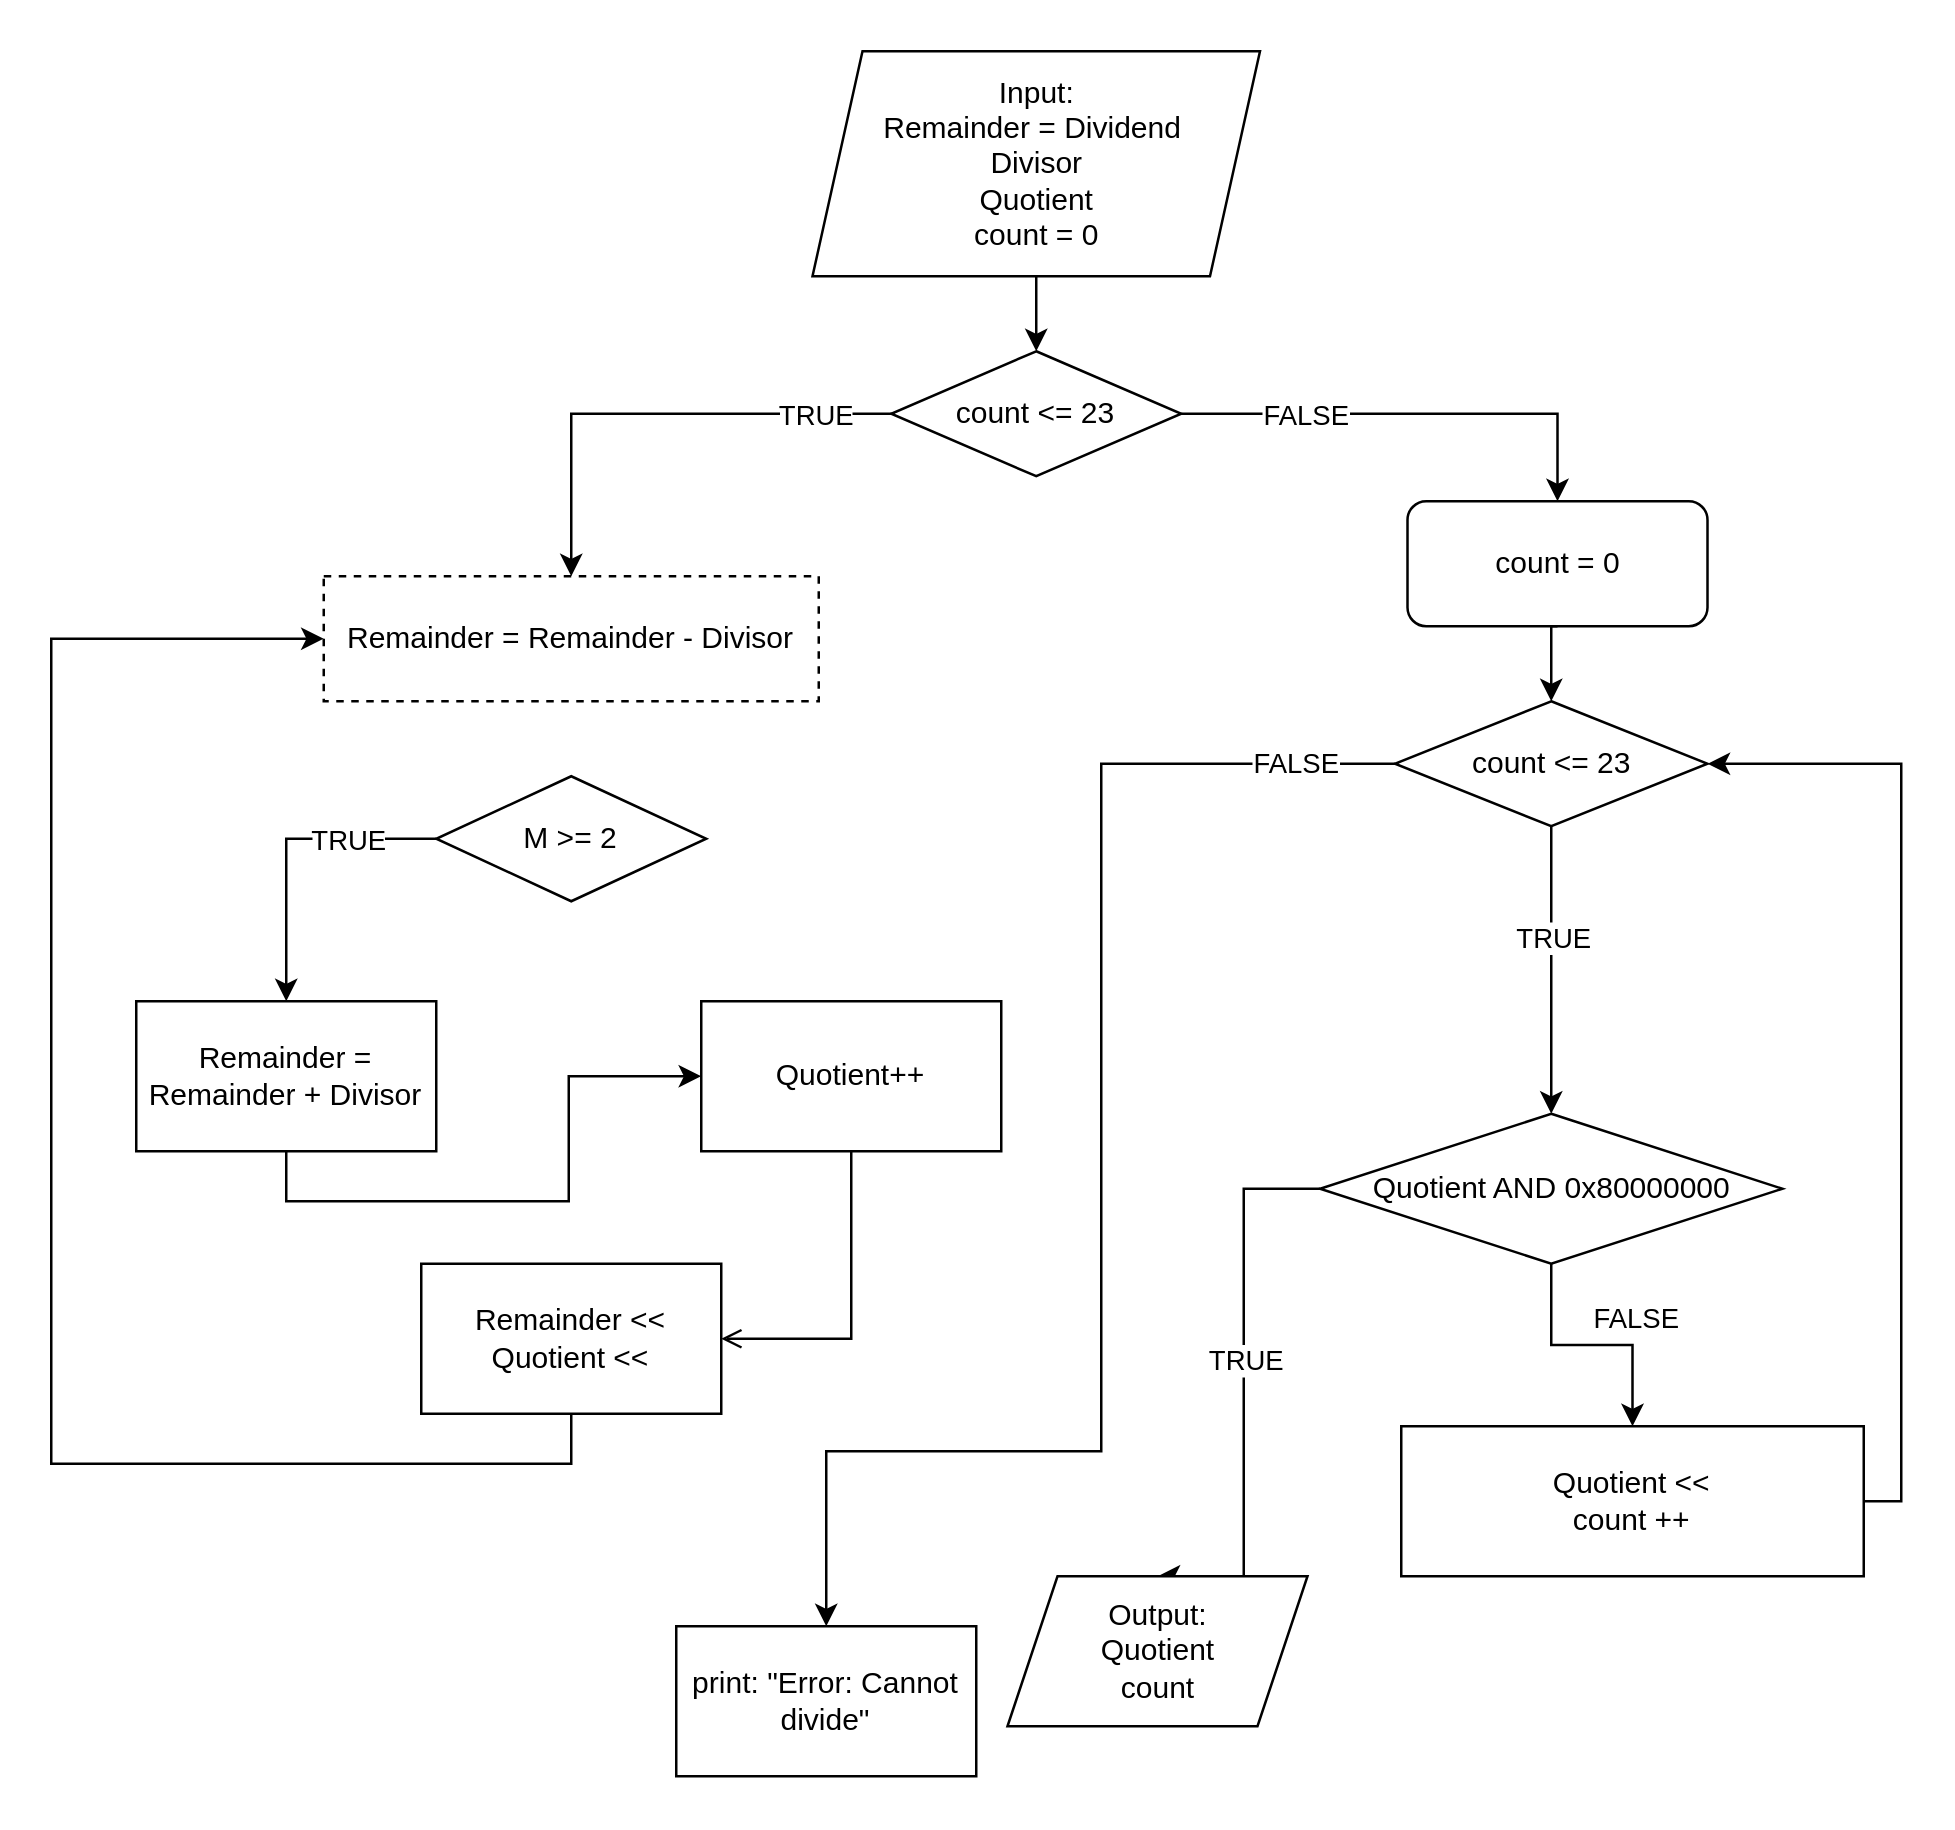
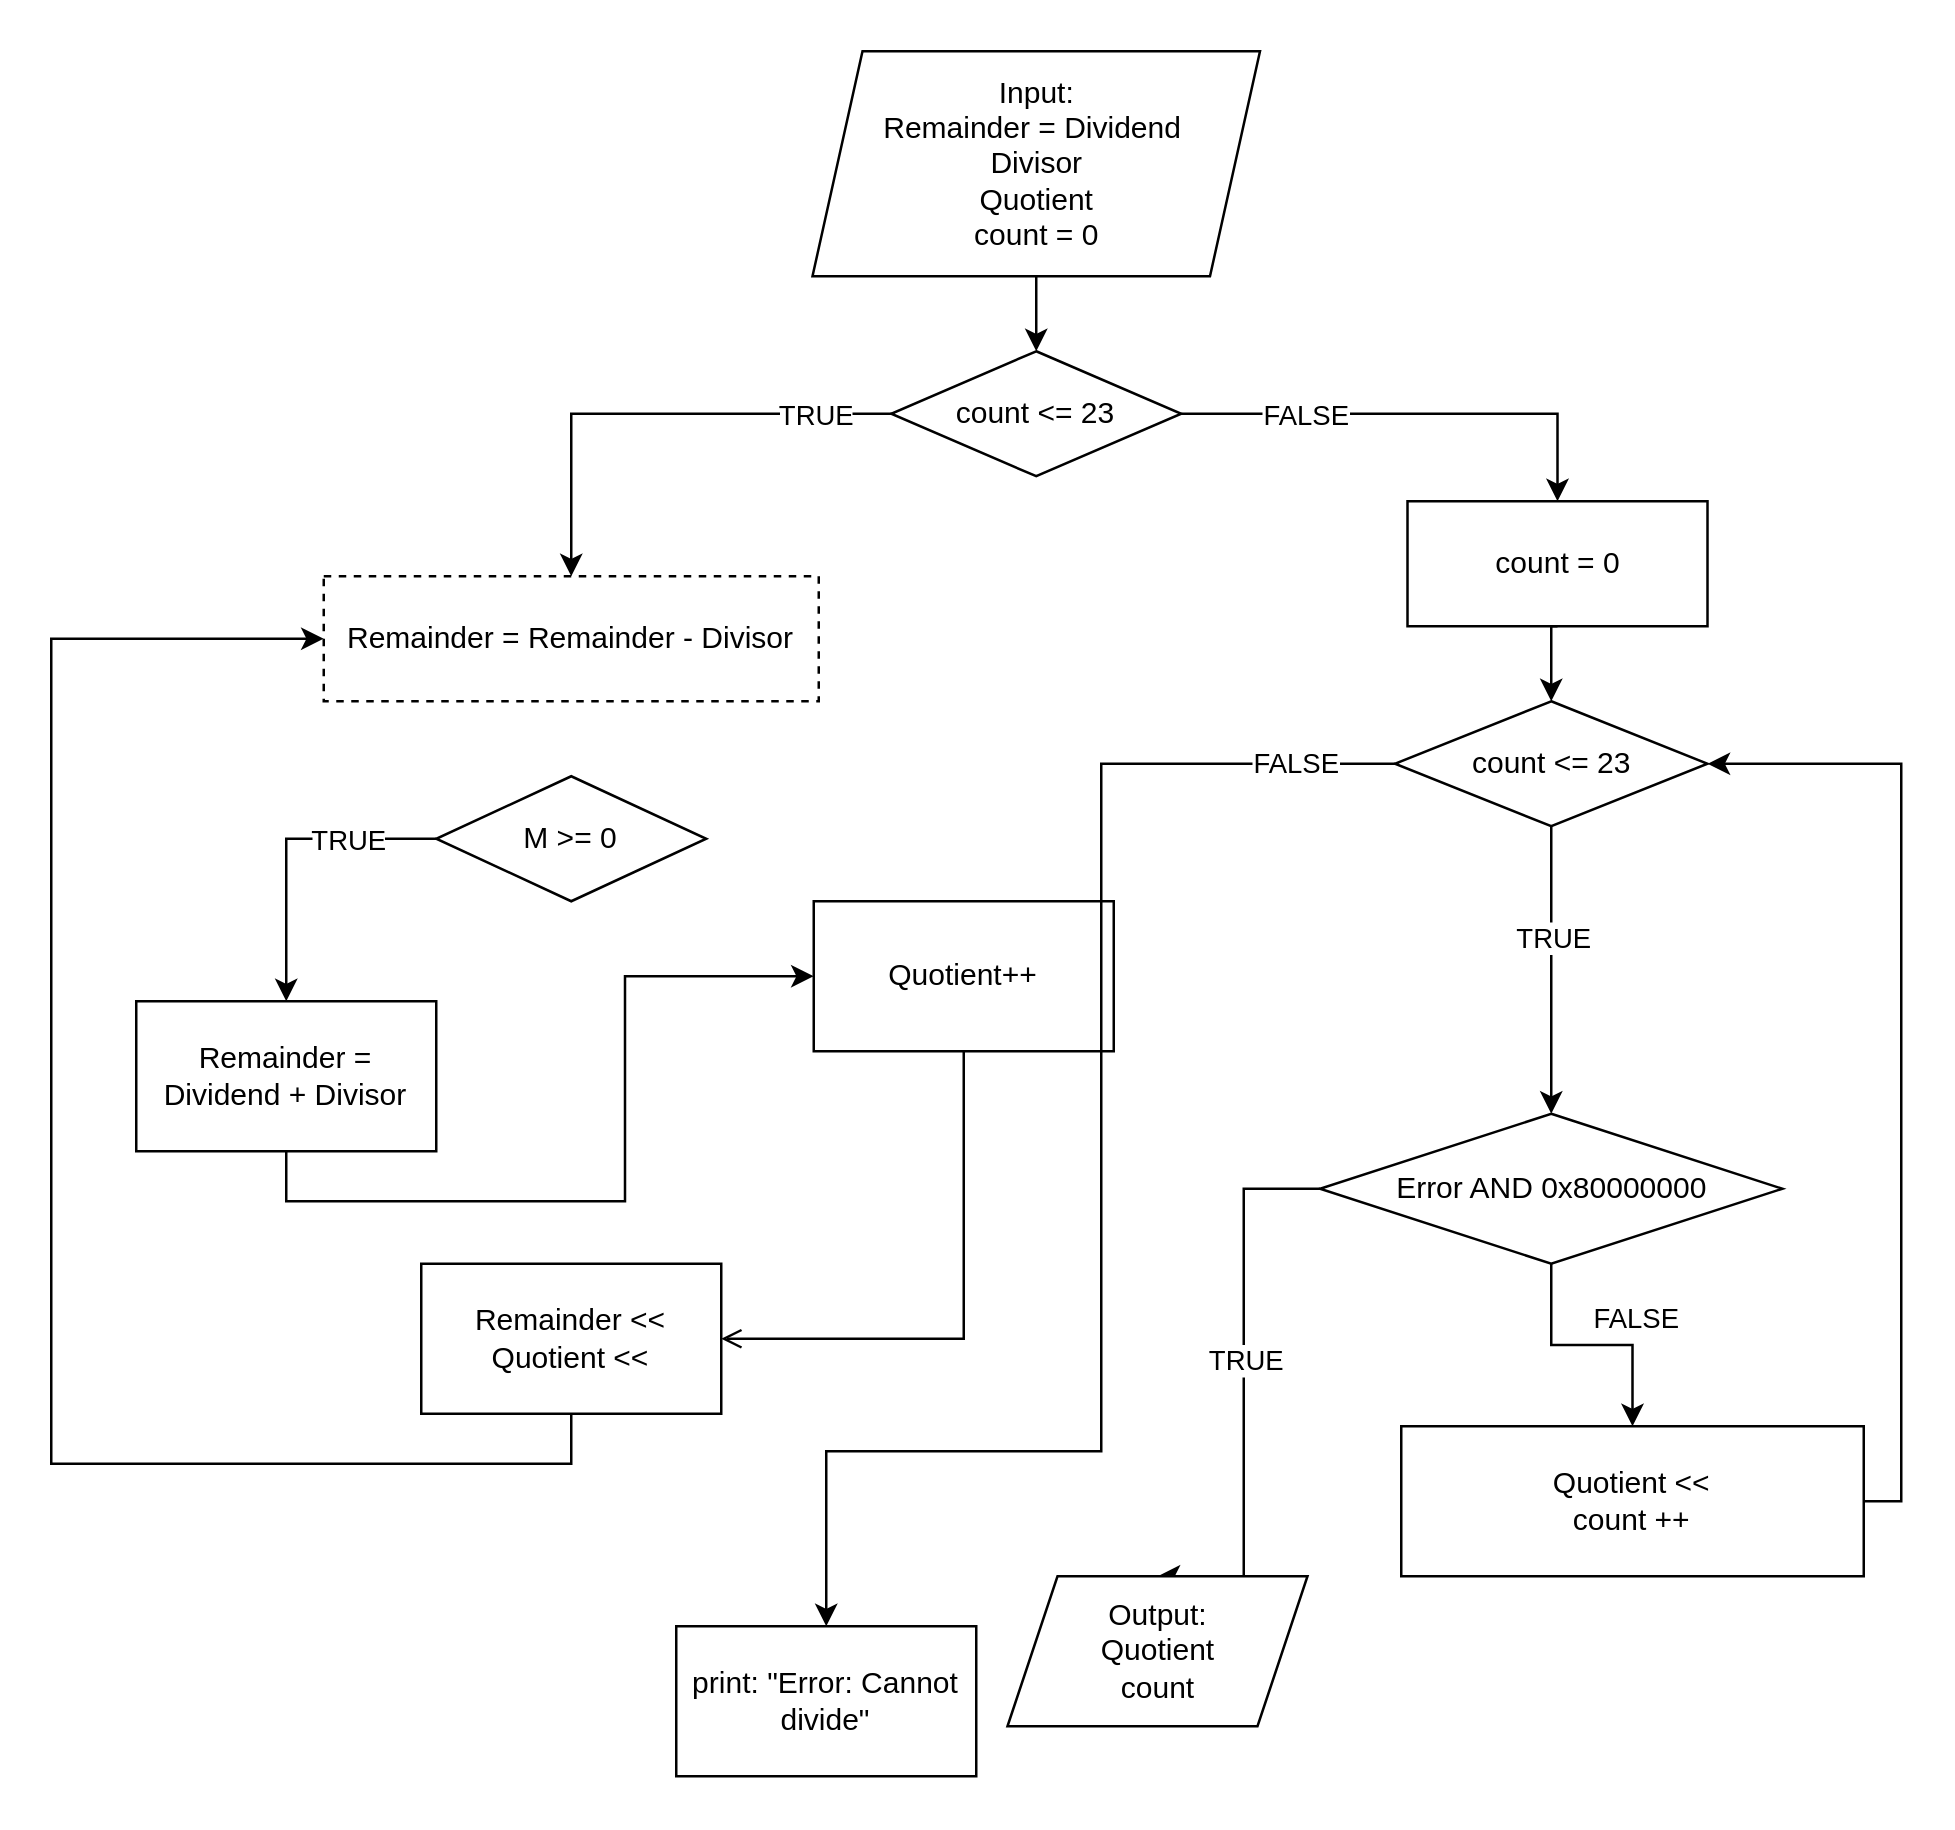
- <mxCell id="33" value="count = 0" style="whiteSpace=wrap;html=1;rounded=1;" vertex="1" parent="1"><mxGeometry x="562.5" y="200" width="120" height="50" as="geometry" /></mxCell>
+ <mxCell id="33" value="count = 0" style="rounded=0;whiteSpace=wrap;html=1;" vertex="1" parent="1"><mxGeometry x="562.5" y="200" width="120" height="50" as="geometry" /></mxCell>
- <mxCell id="13" value="M &amp;gt;= 2" style="rhombus;whiteSpace=wrap;html=1;" parent="1" vertex="1"><mxGeometry x="174" y="310" width="108" height="50" as="geometry" /></mxCell>
+ <mxCell id="13" value="M &amp;gt;= 0" style="rhombus;whiteSpace=wrap;html=1;" parent="1" vertex="1"><mxGeometry x="174" y="310" width="108" height="50" as="geometry" /></mxCell>
- <mxCell id="15" value="Remainder = Remainder + Divisor" style="rounded=0;whiteSpace=wrap;html=1;" parent="1" vertex="1"><mxGeometry x="54" y="400" width="120" height="60" as="geometry" /></mxCell>
+ <mxCell id="15" value="Remainder = Dividend + Divisor" style="rounded=0;whiteSpace=wrap;html=1;" parent="1" vertex="1"><mxGeometry x="54" y="400" width="120" height="60" as="geometry" /></mxCell>
- <mxCell id="17" value="Quotient++" style="rounded=0;whiteSpace=wrap;html=1;" parent="1" vertex="1"><mxGeometry x="280" y="400" width="120" height="60" as="geometry" /></mxCell>
+ <mxCell id="17" value="Quotient++" style="rounded=0;whiteSpace=wrap;html=1;" parent="1" vertex="1"><mxGeometry x="325" y="360" width="120" height="60" as="geometry" /></mxCell>
- <mxCell id="31" value="Quotient AND 0x80000000" style="rhombus;whiteSpace=wrap;html=1;" parent="1" vertex="1"><mxGeometry x="527.5" y="445" width="185" height="60" as="geometry" /></mxCell>
+ <mxCell id="31" value="Error AND 0x80000000" style="rhombus;whiteSpace=wrap;html=1;" parent="1" vertex="1"><mxGeometry x="527.5" y="445" width="185" height="60" as="geometry" /></mxCell>
